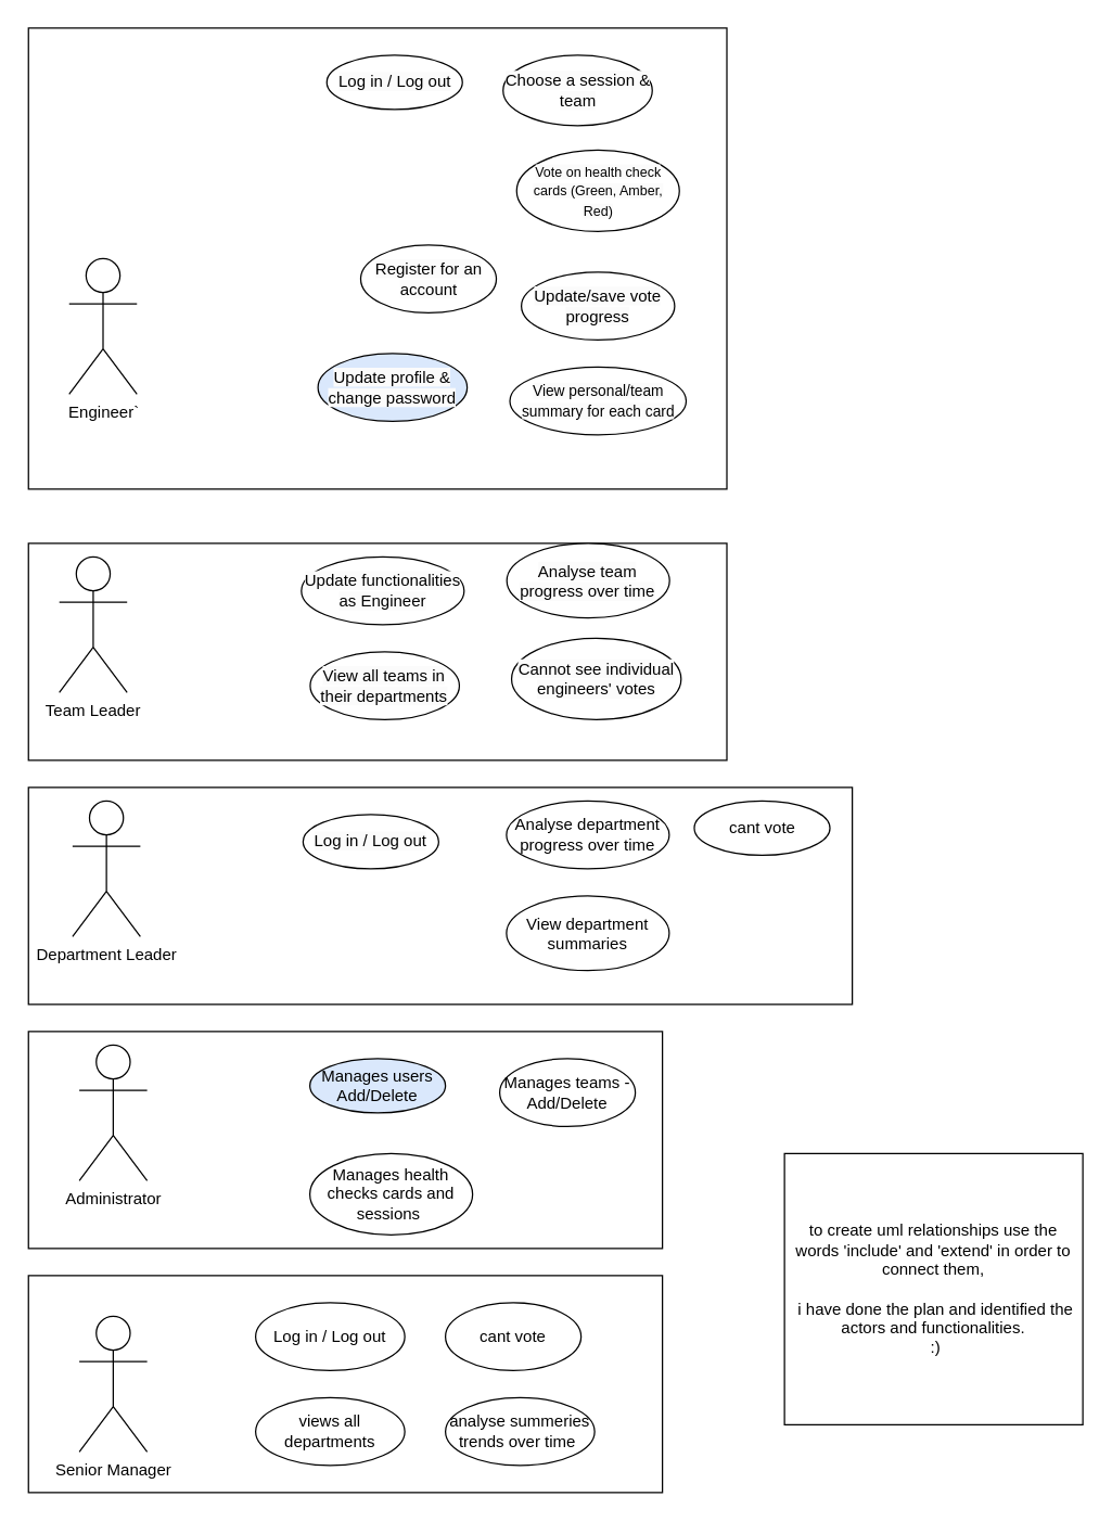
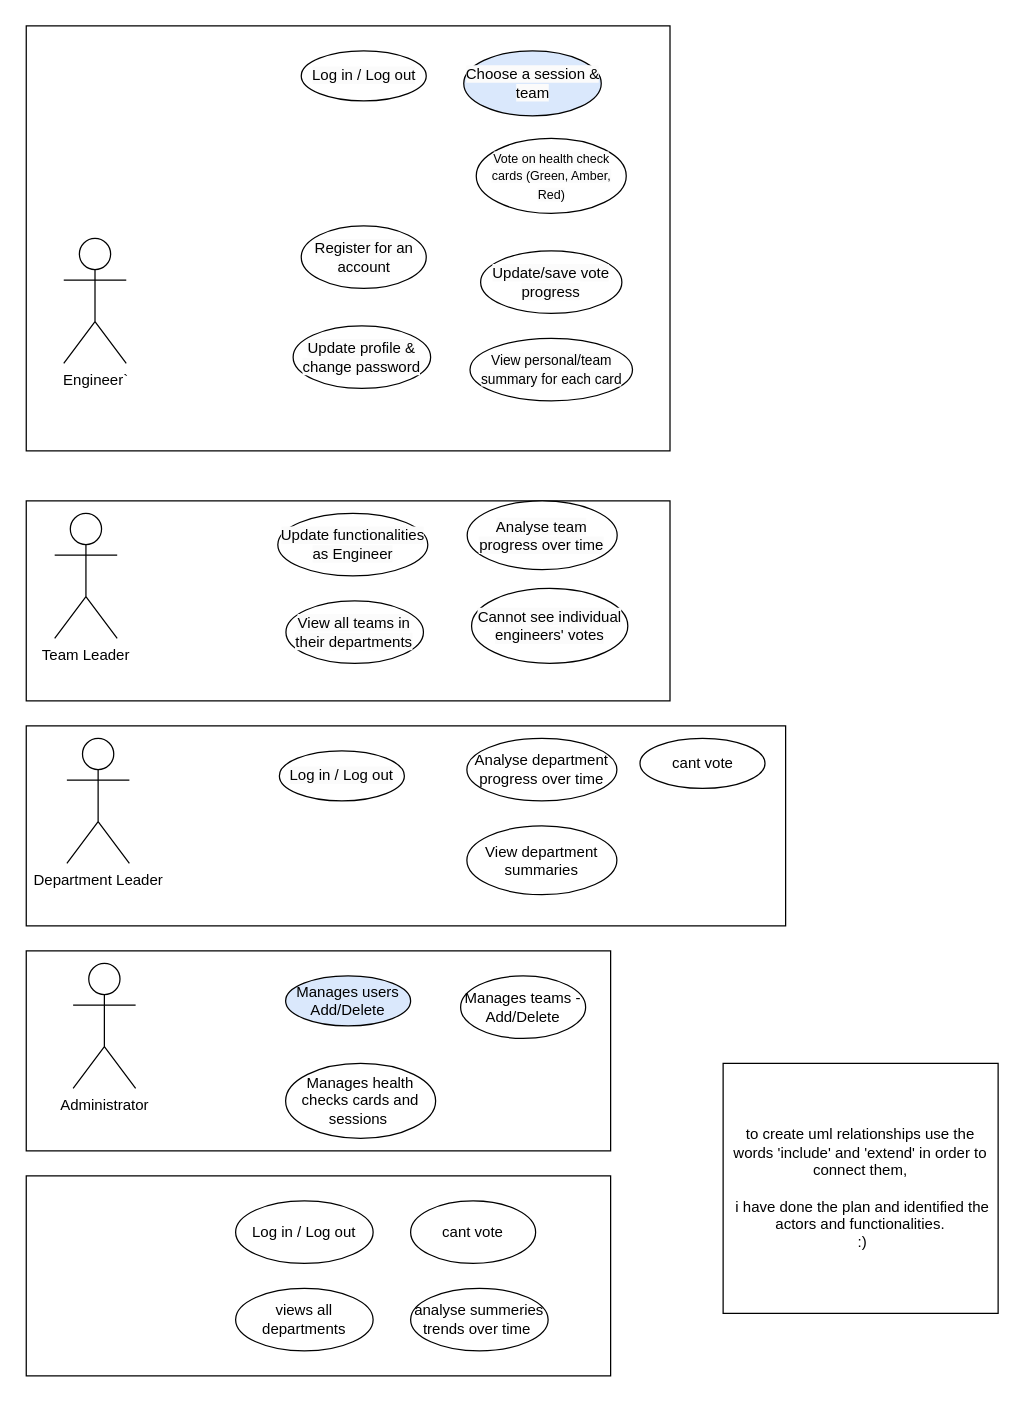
- <mxCell id="14" value="&lt;br&gt;&lt;span style=&quot;color: rgb(0, 0, 0); font-family: Helvetica; font-size: 12px; font-style: normal; font-variant-ligatures: normal; font-variant-caps: normal; font-weight: 400; letter-spacing: normal; orphans: 2; text-align: left; text-indent: 0px; text-transform: none; widows: 2; word-spacing: 0px; -webkit-text-stroke-width: 0px; white-space: normal; background-color: rgb(251, 251, 251); text-decoration-thickness: initial; text-decoration-style: initial; text-decoration-color: initial; float: none; display: inline !important;&quot;&gt;Choose a session &amp;amp; team&lt;/span&gt;&lt;div&gt;&lt;br/&gt;&lt;/div&gt;" style="ellipse;whiteSpace=wrap;html=1;" parent="1" vertex="1"><mxGeometry x="370.5" y="40" width="110" height="52" as="geometry" /></mxCell>
+ <mxCell id="14" value="&lt;br&gt;&lt;span style=&quot;color: rgb(0, 0, 0); font-family: Helvetica; font-size: 12px; font-style: normal; font-variant-ligatures: normal; font-variant-caps: normal; font-weight: 400; letter-spacing: normal; orphans: 2; text-align: left; text-indent: 0px; text-transform: none; widows: 2; word-spacing: 0px; -webkit-text-stroke-width: 0px; white-space: normal; background-color: rgb(251, 251, 251); text-decoration-thickness: initial; text-decoration-style: initial; text-decoration-color: initial; float: none; display: inline !important;&quot;&gt;Choose a session &amp;amp; team&lt;/span&gt;&lt;div&gt;&lt;br/&gt;&lt;/div&gt;" style="ellipse;whiteSpace=wrap;html=1;fillColor=#dae8fc;" parent="1" vertex="1"><mxGeometry x="370.5" y="40" width="110" height="52" as="geometry" /></mxCell>
- <mxCell id="11" value="&lt;br&gt;&lt;span style=&quot;color: rgb(0, 0, 0); font-family: Helvetica; font-size: 12px; font-style: normal; font-variant-ligatures: normal; font-variant-caps: normal; font-weight: 400; letter-spacing: normal; orphans: 2; text-align: left; text-indent: 0px; text-transform: none; widows: 2; word-spacing: 0px; -webkit-text-stroke-width: 0px; white-space: normal; background-color: rgb(251, 251, 251); text-decoration-thickness: initial; text-decoration-style: initial; text-decoration-color: initial; float: none; display: inline !important;&quot;&gt;Register for an account&lt;/span&gt;&lt;div&gt;&lt;br/&gt;&lt;/div&gt;" style="ellipse;whiteSpace=wrap;html=1;" parent="1" vertex="1"><mxGeometry x="265.5" y="180" width="100" height="50" as="geometry" /></mxCell>
+ <mxCell id="11" value="&lt;br&gt;&lt;span style=&quot;color: rgb(0, 0, 0); font-family: Helvetica; font-size: 12px; font-style: normal; font-variant-ligatures: normal; font-variant-caps: normal; font-weight: 400; letter-spacing: normal; orphans: 2; text-align: left; text-indent: 0px; text-transform: none; widows: 2; word-spacing: 0px; -webkit-text-stroke-width: 0px; white-space: normal; background-color: rgb(251, 251, 251); text-decoration-thickness: initial; text-decoration-style: initial; text-decoration-color: initial; float: none; display: inline !important;&quot;&gt;Register for an account&lt;/span&gt;&lt;div&gt;&lt;br/&gt;&lt;/div&gt;" style="ellipse;whiteSpace=wrap;html=1;" parent="1" vertex="1"><mxGeometry x="240.5" y="180" width="100" height="50" as="geometry" /></mxCell>
- <mxCell id="13" value="&lt;span style=&quot;color: rgb(0, 0, 0); font-family: Helvetica; font-size: 12px; font-style: normal; font-variant-ligatures: normal; font-variant-caps: normal; font-weight: 400; letter-spacing: normal; orphans: 2; text-align: left; text-indent: 0px; text-transform: none; widows: 2; word-spacing: 0px; -webkit-text-stroke-width: 0px; white-space: normal; background-color: rgb(251, 251, 251); text-decoration-thickness: initial; text-decoration-style: initial; text-decoration-color: initial; float: none; display: inline !important;&quot;&gt;Update profile &amp;amp; change password&lt;/span&gt;" style="ellipse;whiteSpace=wrap;html=1;fillColor=#dae8fc;" parent="1" vertex="1"><mxGeometry x="234" y="260" width="110" height="50" as="geometry" /></mxCell>
+ <mxCell id="13" value="&lt;span style=&quot;color: rgb(0, 0, 0); font-family: Helvetica; font-size: 12px; font-style: normal; font-variant-ligatures: normal; font-variant-caps: normal; font-weight: 400; letter-spacing: normal; orphans: 2; text-align: left; text-indent: 0px; text-transform: none; widows: 2; word-spacing: 0px; -webkit-text-stroke-width: 0px; white-space: normal; background-color: rgb(251, 251, 251); text-decoration-thickness: initial; text-decoration-style: initial; text-decoration-color: initial; float: none; display: inline !important;&quot;&gt;Update profile &amp;amp; change password&lt;/span&gt;" style="ellipse;whiteSpace=wrap;html=1;" parent="1" vertex="1"><mxGeometry x="234" y="260" width="110" height="50" as="geometry" /></mxCell>
- <mxCell id="28" value="Senior Manager" style="shape=umlActor;verticalLabelPosition=bottom;verticalAlign=top;html=1;outlineConnect=0;" parent="1" vertex="1"><mxGeometry x="58" y="970" width="50" height="100" as="geometry" /></mxCell>
